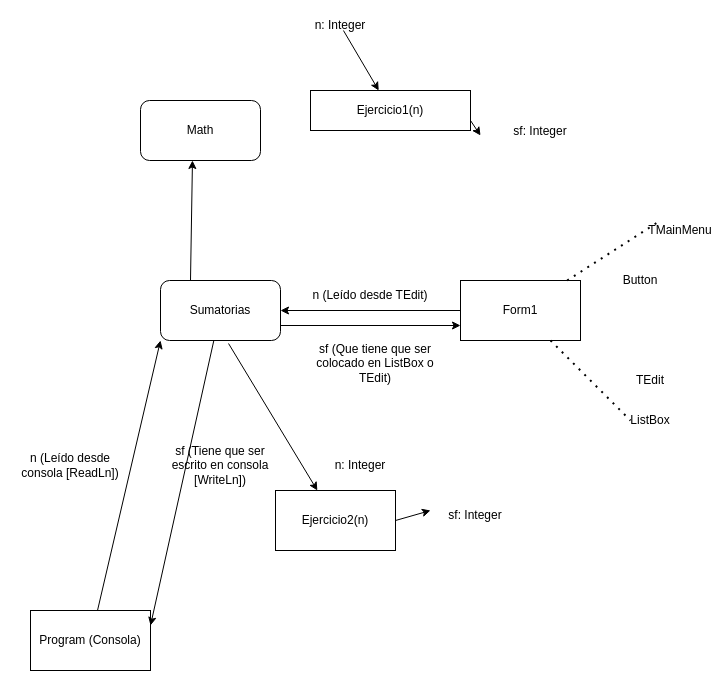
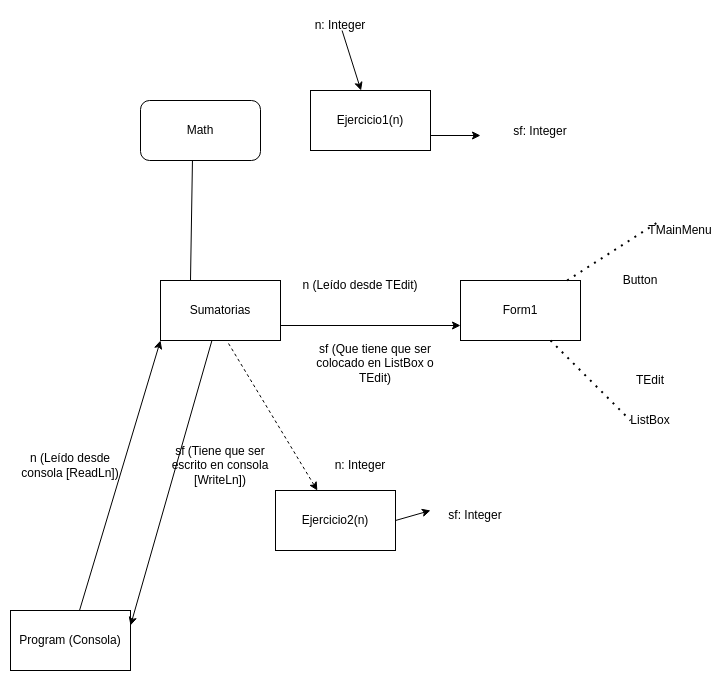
- <mxCell id="2" value="Ejercicio1(n)" style="rounded=0;whiteSpace=wrap;html=1;" vertex="1" parent="1"><mxGeometry x="310" y="90" width="160" height="40" as="geometry" /></mxCell>
+ <mxCell id="2" value="Ejercicio1(n)" style="rounded=0;whiteSpace=wrap;html=1;" vertex="1" parent="1"><mxGeometry x="310" y="90" width="120" height="60" as="geometry" /></mxCell>
- <mxCell id="25" value="" style="endArrow=classic;html=1;entryX=0.433;entryY=1;entryDx=0;entryDy=0;entryPerimeter=0;exitX=0.25;exitY=0;exitDx=0;exitDy=0;" edge="1" parent="1" source="7" target="24"><mxGeometry width="50" height="50" relative="1" as="geometry"><mxPoint x="220" y="270" as="sourcePoint" /><mxPoint x="270" y="220" as="targetPoint" /></mxGeometry></mxCell>
+ <mxCell id="25" value="" style="endArrow=none;html=1;entryX=0.433;entryY=1;entryDx=0;entryDy=0;entryPerimeter=0;exitX=0.25;exitY=0;exitDx=0;exitDy=0;" edge="1" parent="1" source="7" target="24"><mxGeometry width="50" height="50" relative="1" as="geometry"><mxPoint x="220" y="270" as="sourcePoint" /><mxPoint x="270" y="220" as="targetPoint" /></mxGeometry></mxCell>
- <mxCell id="16" value="n (Leído desde TEdit)" style="text;html=1;strokeColor=none;fillColor=none;align=center;verticalAlign=middle;whiteSpace=wrap;rounded=0;" vertex="1" parent="1"><mxGeometry x="300" y="280" width="140" height="30" as="geometry" /></mxCell>
+ <mxCell id="16" value="n (Leído desde TEdit)" style="text;html=1;strokeColor=none;fillColor=none;align=center;verticalAlign=middle;whiteSpace=wrap;rounded=0;" vertex="1" parent="1"><mxGeometry x="290" y="270" width="140" height="30" as="geometry" /></mxCell>
- <mxCell id="7" value="Sumatorias" style="whiteSpace=wrap;html=1;rounded=1;" vertex="1" parent="1"><mxGeometry x="160" y="280" width="120" height="60" as="geometry" /></mxCell>
+ <mxCell id="7" value="Sumatorias" style="rounded=0;whiteSpace=wrap;html=1;" vertex="1" parent="1"><mxGeometry x="160" y="280" width="120" height="60" as="geometry" /></mxCell>
- <mxCell id="9" value="" style="endArrow=classic;html=1;exitX=0;exitY=0.5;exitDx=0;exitDy=0;" edge="1" parent="1" source="8" target="7"><mxGeometry width="50" height="50" relative="1" as="geometry"><mxPoint x="410" y="310" as="sourcePoint" /><mxPoint x="460" y="260" as="targetPoint" /></mxGeometry></mxCell>
- <mxCell id="21" value="" style="endArrow=classic;html=1;exitX=0.567;exitY=1.05;exitDx=0;exitDy=0;exitPerimeter=0;" edge="1" parent="1" source="7" target="19"><mxGeometry width="50" height="50" relative="1" as="geometry"><mxPoint x="410" y="500" as="sourcePoint" /><mxPoint x="460" y="450" as="targetPoint" /></mxGeometry></mxCell>
+ <mxCell id="21" value="" style="endArrow=classic;html=1;exitX=0.567;exitY=1.05;exitDx=0;exitDy=0;exitPerimeter=0;dashed=1;" edge="1" parent="1" source="7" target="19"><mxGeometry width="50" height="50" relative="1" as="geometry"><mxPoint x="410" y="500" as="sourcePoint" /><mxPoint x="460" y="450" as="targetPoint" /></mxGeometry></mxCell>
- <mxCell id="26" value="Program (Consola)" style="rounded=0;whiteSpace=wrap;html=1;" vertex="1" parent="1"><mxGeometry x="30" y="610" width="120" height="60" as="geometry" /></mxCell>
+ <mxCell id="26" value="Program (Consola)" style="rounded=0;whiteSpace=wrap;html=1;" vertex="1" parent="1"><mxGeometry x="10" y="610" width="120" height="60" as="geometry" /></mxCell>
